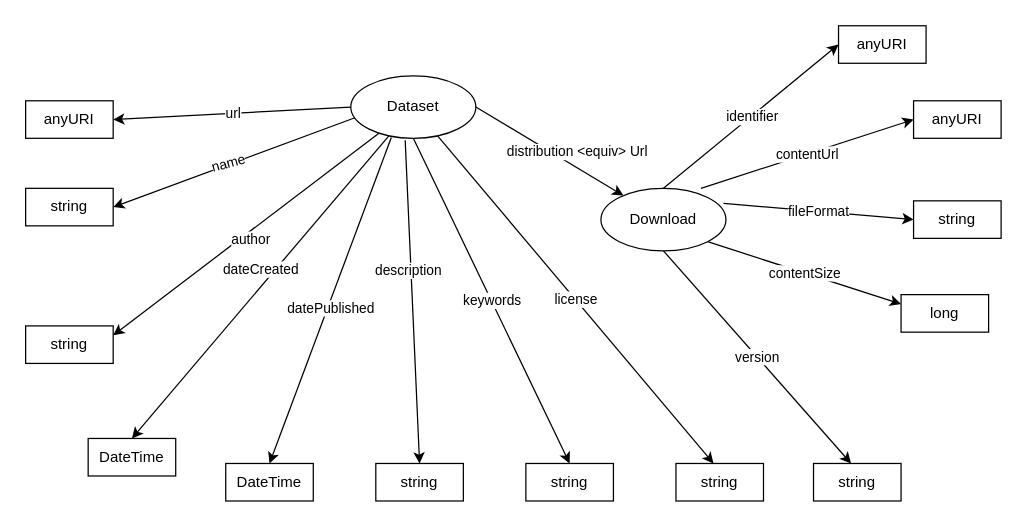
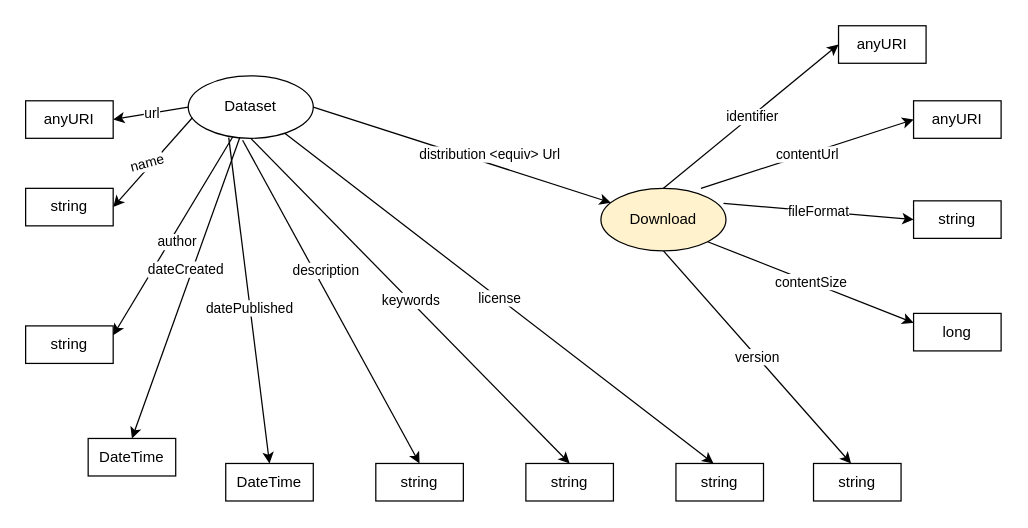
- <mxCell id="2" value="Dataset" style="ellipse;whiteSpace=wrap;html=1;" parent="1" vertex="1"><mxGeometry x="280" y="60" width="100" height="50" as="geometry" /></mxCell>
+ <mxCell id="2" value="Dataset" style="ellipse;whiteSpace=wrap;html=1;" parent="1" vertex="1"><mxGeometry x="150" y="60" width="100" height="50" as="geometry" /></mxCell>
- <mxCell id="39" value="Download" style="ellipse;whiteSpace=wrap;html=1;" parent="1" vertex="1"><mxGeometry x="480" y="150" width="100" height="50" as="geometry" /></mxCell>
+ <mxCell id="39" value="Download" style="ellipse;whiteSpace=wrap;html=1;fillColor=#fff2cc;" parent="1" vertex="1"><mxGeometry x="480" y="150" width="100" height="50" as="geometry" /></mxCell>
- <mxCell id="30" value="long" style="rounded=0;whiteSpace=wrap;html=1;" parent="1" vertex="1"><mxGeometry x="720" y="235" width="70" height="30" as="geometry" /></mxCell>
+ <mxCell id="30" value="long" style="rounded=0;whiteSpace=wrap;html=1;" parent="1" vertex="1"><mxGeometry x="730" y="250" width="70" height="30" as="geometry" /></mxCell>
